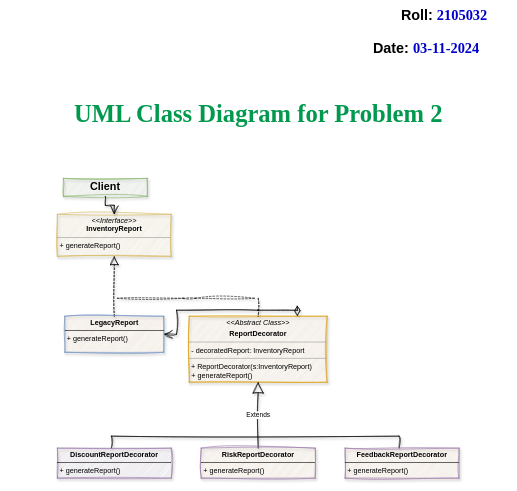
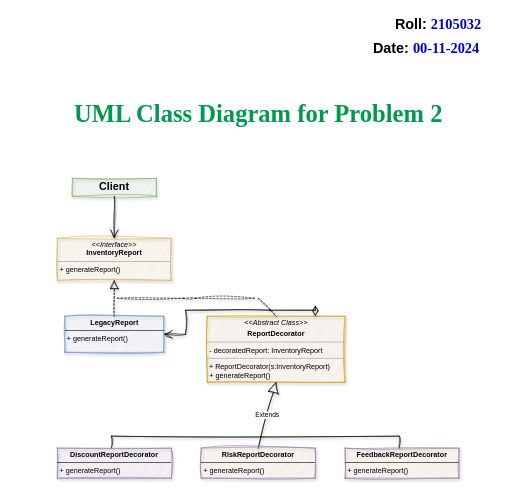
- <mxCell id="14" value="Roll: &lt;font color=&quot;#0000cc&quot; face=&quot;Comic Sans MS&quot;&gt;2105032&lt;/font&gt;" style="text;html=1;fontSize=24;fontStyle=1;verticalAlign=middle;align=center;labelBackgroundColor=none;shadow=1;sketch=1;curveFitting=1;jiggle=2;" parent="1" vertex="1"><mxGeometry x="635" y="5" width="210" height="40" as="geometry" /></mxCell>
+ <mxCell id="14" value="Roll: &lt;font color=&quot;#0000cc&quot; face=&quot;Comic Sans MS&quot;&gt;2105032&lt;/font&gt;" style="text;html=1;fontSize=24;fontStyle=1;verticalAlign=middle;align=center;labelBackgroundColor=none;shadow=1;sketch=1;curveFitting=1;jiggle=2;" parent="1" vertex="1"><mxGeometry x="625" y="20" width="210" height="40" as="geometry" /></mxCell>
- <mxCell id="15" value="Date: &lt;font face=&quot;Comic Sans MS&quot; color=&quot;#0000cc&quot;&gt;03-11-2024&lt;/font&gt;" style="text;strokeColor=none;fillColor=none;html=1;fontSize=24;fontStyle=1;verticalAlign=middle;align=center;shadow=1;sketch=1;curveFitting=1;jiggle=2;" parent="1" vertex="1"><mxGeometry x="585" y="60" width="250" height="40" as="geometry" /></mxCell>
+ <mxCell id="15" value="Date: &lt;font face=&quot;Comic Sans MS&quot; color=&quot;#0000cc&quot;&gt;00-11-2024&lt;/font&gt;" style="text;strokeColor=none;fillColor=none;html=1;fontSize=24;fontStyle=1;verticalAlign=middle;align=center;shadow=1;sketch=1;curveFitting=1;jiggle=2;" parent="1" vertex="1"><mxGeometry x="585" y="60" width="250" height="40" as="geometry" /></mxCell>
- <mxCell id="12" value="&lt;p style=&quot;margin: 4px 0px 0px;&quot;&gt;&lt;b&gt;&lt;font style=&quot;font-size: 18px;&quot;&gt;Client&lt;/font&gt;&lt;/b&gt;&lt;/p&gt;" style="verticalAlign=top;align=center;overflow=fill;fontSize=12;fontFamily=Helvetica;html=1;fillColor=#d5e8d4;strokeColor=#82b366;shadow=1;sketch=1;curveFitting=1;jiggle=2;" parent="1" vertex="1"><mxGeometry x="105" y="297" width="140" height="30" as="geometry" /></mxCell>
+ <mxCell id="12" value="&lt;p style=&quot;margin: 4px 0px 0px;&quot;&gt;&lt;b&gt;&lt;font style=&quot;font-size: 18px;&quot;&gt;Client&lt;/font&gt;&lt;/b&gt;&lt;/p&gt;" style="verticalAlign=top;align=center;overflow=fill;fontSize=12;fontFamily=Helvetica;html=1;fillColor=#d5e8d4;strokeColor=#82b366;shadow=1;sketch=1;curveFitting=1;jiggle=2;" parent="1" vertex="1"><mxGeometry x="120" y="297" width="140" height="30" as="geometry" /></mxCell>
- <mxCell id="2" value="&lt;p style=&quot;margin:0px;margin-top:4px;text-align:center;&quot;&gt;&lt;i&gt;&amp;lt;&amp;lt;Interface&amp;gt;&amp;gt;&lt;/i&gt;&lt;br&gt;&lt;b&gt;InventoryReport&lt;/b&gt;&lt;/p&gt;&lt;hr size=&quot;1&quot;&gt;&lt;p style=&quot;margin:0px;margin-left:4px;&quot;&gt;&lt;/p&gt;&lt;p style=&quot;margin:0px;margin-left:4px;&quot;&gt;+ generateReport()&lt;br&gt;&lt;/p&gt;" style="verticalAlign=top;align=left;overflow=fill;fontSize=12;fontFamily=Helvetica;html=1;fillColor=#fff2cc;strokeColor=#d6b656;shadow=1;sketch=1;curveFitting=1;jiggle=2;" parent="1" vertex="1"><mxGeometry x="95" y="357" width="190" height="70" as="geometry" /></mxCell>
+ <mxCell id="2" value="&lt;p style=&quot;margin:0px;margin-top:4px;text-align:center;&quot;&gt;&lt;i&gt;&amp;lt;&amp;lt;Interface&amp;gt;&amp;gt;&lt;/i&gt;&lt;br&gt;&lt;b&gt;InventoryReport&lt;/b&gt;&lt;/p&gt;&lt;hr size=&quot;1&quot;&gt;&lt;p style=&quot;margin:0px;margin-left:4px;&quot;&gt;&lt;/p&gt;&lt;p style=&quot;margin:0px;margin-left:4px;&quot;&gt;+ generateReport()&lt;br&gt;&lt;/p&gt;" style="verticalAlign=top;align=left;overflow=fill;fontSize=12;fontFamily=Helvetica;html=1;fillColor=#fff2cc;strokeColor=#d6b656;shadow=1;sketch=1;curveFitting=1;jiggle=2;" parent="1" vertex="1"><mxGeometry x="95" y="397" width="190" height="70" as="geometry" /></mxCell>
- <mxCell id="20" value="&lt;p style=&quot;margin:0px;margin-top:4px;text-align:center;&quot;&gt;&lt;b&gt;LegacyReport&lt;/b&gt;&lt;/p&gt;&lt;hr size=&quot;1&quot; style=&quot;border-style:solid;&quot;&gt;&lt;div style=&quot;height:2px;&quot;&gt;&amp;nbsp;+ generateReport()&lt;/div&gt;" style="verticalAlign=top;align=left;overflow=fill;html=1;whiteSpace=wrap;fillColor=#ffe6cc;strokeColor=#6c8ebf;shadow=1;sketch=1;curveFitting=1;jiggle=2;" parent="1" vertex="1"><mxGeometry x="107.5" y="527" width="165" height="60" as="geometry" /></mxCell>
+ <mxCell id="20" value="&lt;p style=&quot;margin:0px;margin-top:4px;text-align:center;&quot;&gt;&lt;b&gt;LegacyReport&lt;/b&gt;&lt;/p&gt;&lt;hr size=&quot;1&quot; style=&quot;border-style:solid;&quot;&gt;&lt;div style=&quot;height:2px;&quot;&gt;&amp;nbsp;+ generateReport()&lt;/div&gt;" style="verticalAlign=top;align=left;overflow=fill;html=1;whiteSpace=wrap;fillColor=#dae8fc;strokeColor=#6c8ebf;shadow=1;sketch=1;curveFitting=1;jiggle=2;" parent="1" vertex="1"><mxGeometry x="107.5" y="527" width="165" height="60" as="geometry" /></mxCell>
- <mxCell id="5" value="&lt;p style=&quot;margin:0px;margin-top:4px;text-align:center;&quot;&gt;&lt;i&gt;&amp;lt;&amp;lt;Abstract Class&amp;gt;&amp;gt;&lt;/i&gt;&lt;b&gt;&lt;br&gt;&lt;/b&gt;&lt;/p&gt;&lt;p style=&quot;margin:0px;margin-top:4px;text-align:center;&quot;&gt;&lt;b&gt;ReportDecorator&lt;/b&gt;&lt;/p&gt;&lt;hr size=&quot;1&quot;&gt;&lt;p style=&quot;margin:0px;margin-left:4px;&quot;&gt;- decoratedReport: InventoryReport&lt;/p&gt;&lt;hr size=&quot;1&quot;&gt;&amp;nbsp;+ ReportDecorator(s:InventoryReport)&lt;span style=&quot;white-space: pre;&quot;&gt;&#09;&lt;/span&gt;&lt;p style=&quot;margin:0px;margin-left:4px;&quot;&gt;+ generateReport()&lt;/p&gt;" style="verticalAlign=top;align=left;overflow=fill;fontSize=12;fontFamily=Helvetica;html=1;fillColor=#ffe6cc;strokeColor=#d79b00;shadow=1;sketch=1;curveFitting=1;jiggle=2;" parent="1" vertex="1"><mxGeometry x="315" y="527" width="230" height="110" as="geometry" /></mxCell>
+ <mxCell id="5" value="&lt;p style=&quot;margin:0px;margin-top:4px;text-align:center;&quot;&gt;&lt;i&gt;&amp;lt;&amp;lt;Abstract Class&amp;gt;&amp;gt;&lt;/i&gt;&lt;b&gt;&lt;br&gt;&lt;/b&gt;&lt;/p&gt;&lt;p style=&quot;margin:0px;margin-top:4px;text-align:center;&quot;&gt;&lt;b&gt;ReportDecorator&lt;/b&gt;&lt;/p&gt;&lt;hr size=&quot;1&quot;&gt;&lt;p style=&quot;margin:0px;margin-left:4px;&quot;&gt;- decoratedReport: InventoryReport&lt;/p&gt;&lt;hr size=&quot;1&quot;&gt;&amp;nbsp;+ ReportDecorator(s:InventoryReport)&lt;span style=&quot;white-space: pre;&quot;&gt;&#09;&lt;/span&gt;&lt;p style=&quot;margin:0px;margin-left:4px;&quot;&gt;+ generateReport()&lt;/p&gt;" style="verticalAlign=top;align=left;overflow=fill;fontSize=12;fontFamily=Helvetica;html=1;fillColor=#ffe6cc;strokeColor=#d79b00;shadow=1;sketch=1;curveFitting=1;jiggle=2;" parent="1" vertex="1"><mxGeometry x="345" y="527" width="230" height="110" as="geometry" /></mxCell>
